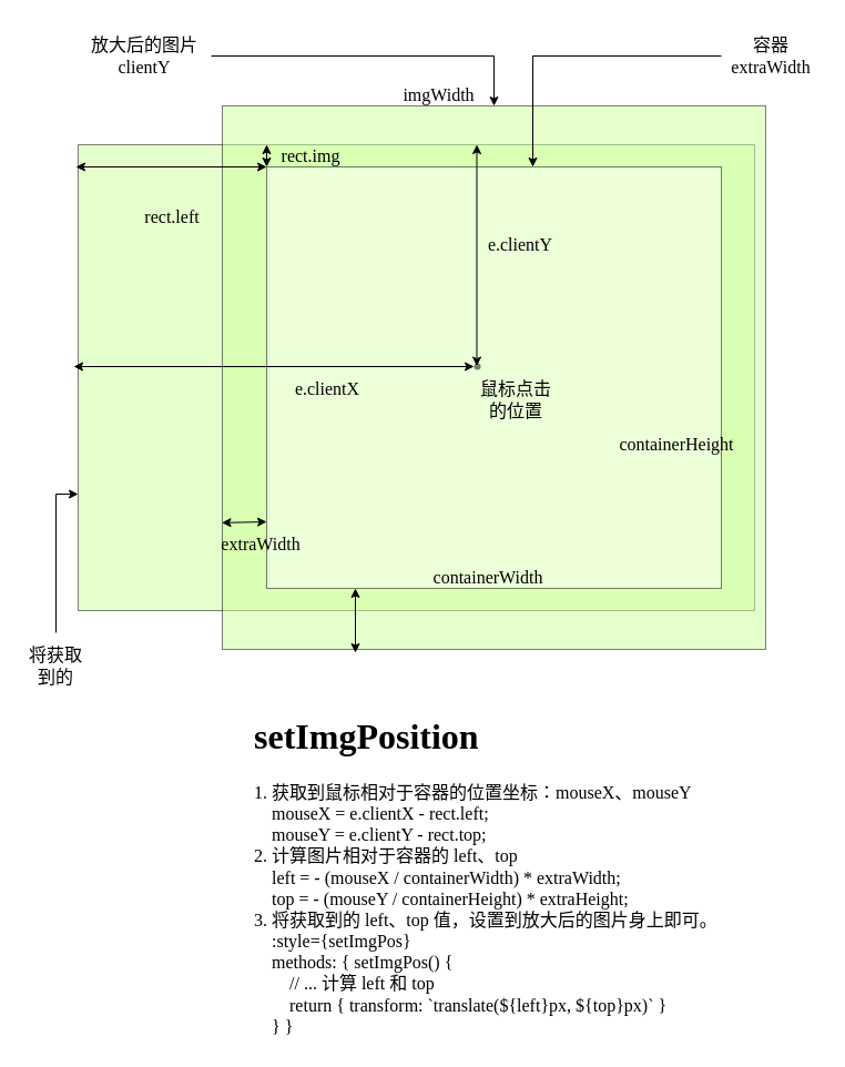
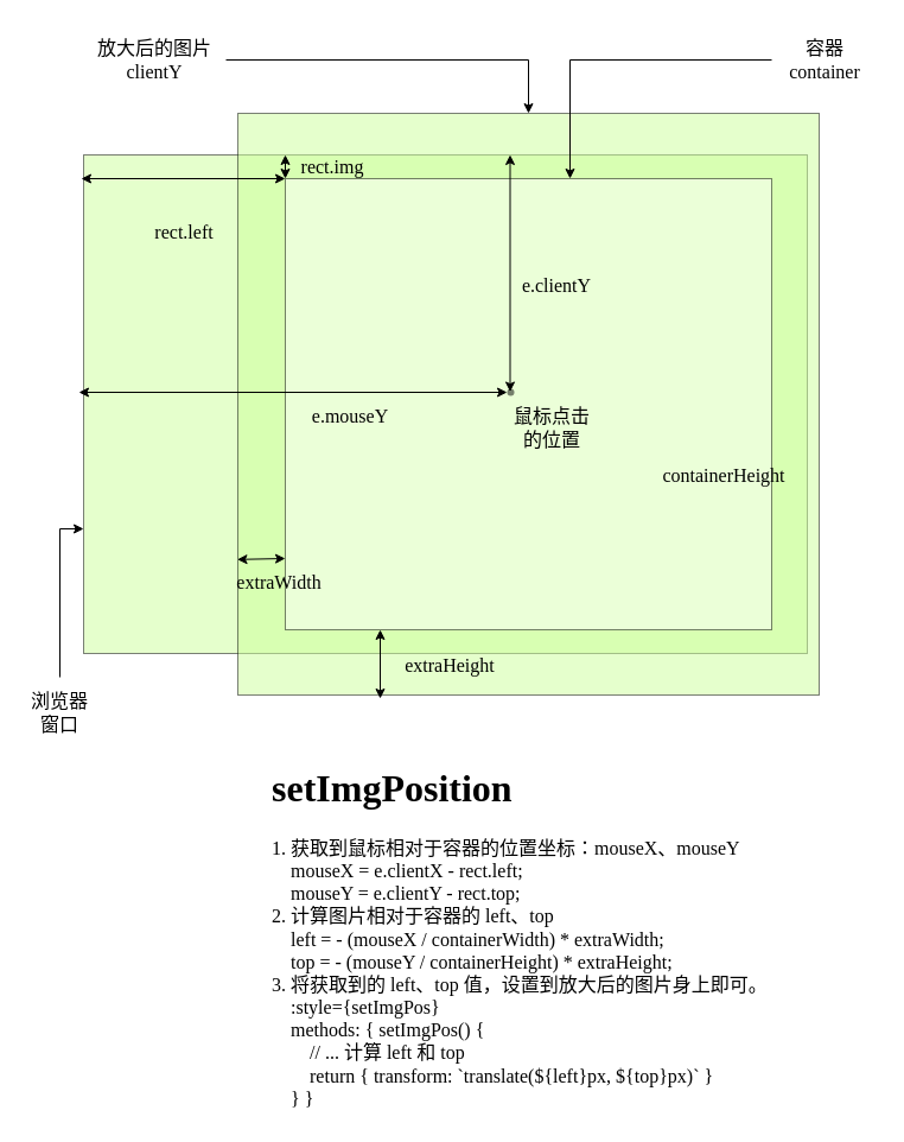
- <mxCell id="8" value="容器 extraWidth" style="text;html=1;strokeColor=none;fillColor=none;align=center;verticalAlign=middle;whiteSpace=wrap;rounded=0;opacity=50;fontFamily=Verdana;fontSize=16;" vertex="1" parent="1"><mxGeometry x="650" y="20" width="90" height="60" as="geometry" /></mxCell>
+ <mxCell id="8" value="容器 container" style="text;html=1;strokeColor=none;fillColor=none;align=center;verticalAlign=middle;whiteSpace=wrap;rounded=0;opacity=50;fontFamily=Verdana;fontSize=16;" vertex="1" parent="1"><mxGeometry x="650" y="20" width="90" height="60" as="geometry" /></mxCell>
- <mxCell id="25" value="imgWidth" style="text;html=1;strokeColor=none;fillColor=none;align=center;verticalAlign=middle;whiteSpace=wrap;rounded=0;fontFamily=Verdana;fontSize=16;opacity=50;" vertex="1" parent="1"><mxGeometry x="350" y="75" width="91" height="20" as="geometry" /></mxCell>
- <mxCell id="20" value="e.clientY" style="text;html=1;strokeColor=none;fillColor=none;align=center;verticalAlign=middle;whiteSpace=wrap;rounded=0;fontFamily=Verdana;fontSize=16;opacity=50;" vertex="1" parent="1"><mxGeometry x="424" y="210" width="90" height="20" as="geometry" /></mxCell>
+ <mxCell id="20" value="e.clientY" style="text;html=1;strokeColor=none;fillColor=none;align=center;verticalAlign=middle;whiteSpace=wrap;rounded=0;fontFamily=Verdana;fontSize=16;opacity=50;" vertex="1" parent="1"><mxGeometry x="424" y="230" width="90" height="20" as="geometry" /></mxCell>
- <mxCell id="19" value="e.clientX" style="text;html=1;strokeColor=none;fillColor=none;align=center;verticalAlign=middle;whiteSpace=wrap;rounded=0;fontFamily=Verdana;fontSize=16;opacity=50;" vertex="1" parent="1"><mxGeometry x="250" y="340" width="90" height="20" as="geometry" /></mxCell>
+ <mxCell id="19" value="e.mouseY" style="text;html=1;strokeColor=none;fillColor=none;align=center;verticalAlign=middle;whiteSpace=wrap;rounded=0;fontFamily=Verdana;fontSize=16;opacity=50;" vertex="1" parent="1"><mxGeometry x="250" y="340" width="90" height="20" as="geometry" /></mxCell>
- <mxCell id="27" value="containerWidth" style="text;html=1;strokeColor=none;fillColor=none;align=center;verticalAlign=middle;whiteSpace=wrap;rounded=0;fontFamily=Verdana;fontSize=16;opacity=50;" vertex="1" parent="1"><mxGeometry x="370" y="510" width="140" height="20" as="geometry" /></mxCell>
+ <mxCell id="24" value="extraHeight" style="text;html=1;strokeColor=none;fillColor=none;align=center;verticalAlign=middle;whiteSpace=wrap;rounded=0;fontFamily=Verdana;fontSize=16;opacity=50;" vertex="1" parent="1"><mxGeometry x="334" y="550" width="90" height="20" as="geometry" /></mxCell>
- <mxCell id="6" value="将获取到的" style="text;html=1;strokeColor=none;fillColor=none;align=center;verticalAlign=middle;whiteSpace=wrap;rounded=0;opacity=50;fontFamily=Verdana;fontSize=16;" vertex="1" parent="1"><mxGeometry x="20" y="570" width="60" height="60" as="geometry" /></mxCell>
+ <mxCell id="6" value="浏览器窗口" style="text;html=1;strokeColor=none;fillColor=none;align=center;verticalAlign=middle;whiteSpace=wrap;rounded=0;opacity=50;fontFamily=Verdana;fontSize=16;" vertex="1" parent="1"><mxGeometry x="20" y="570" width="60" height="60" as="geometry" /></mxCell>
